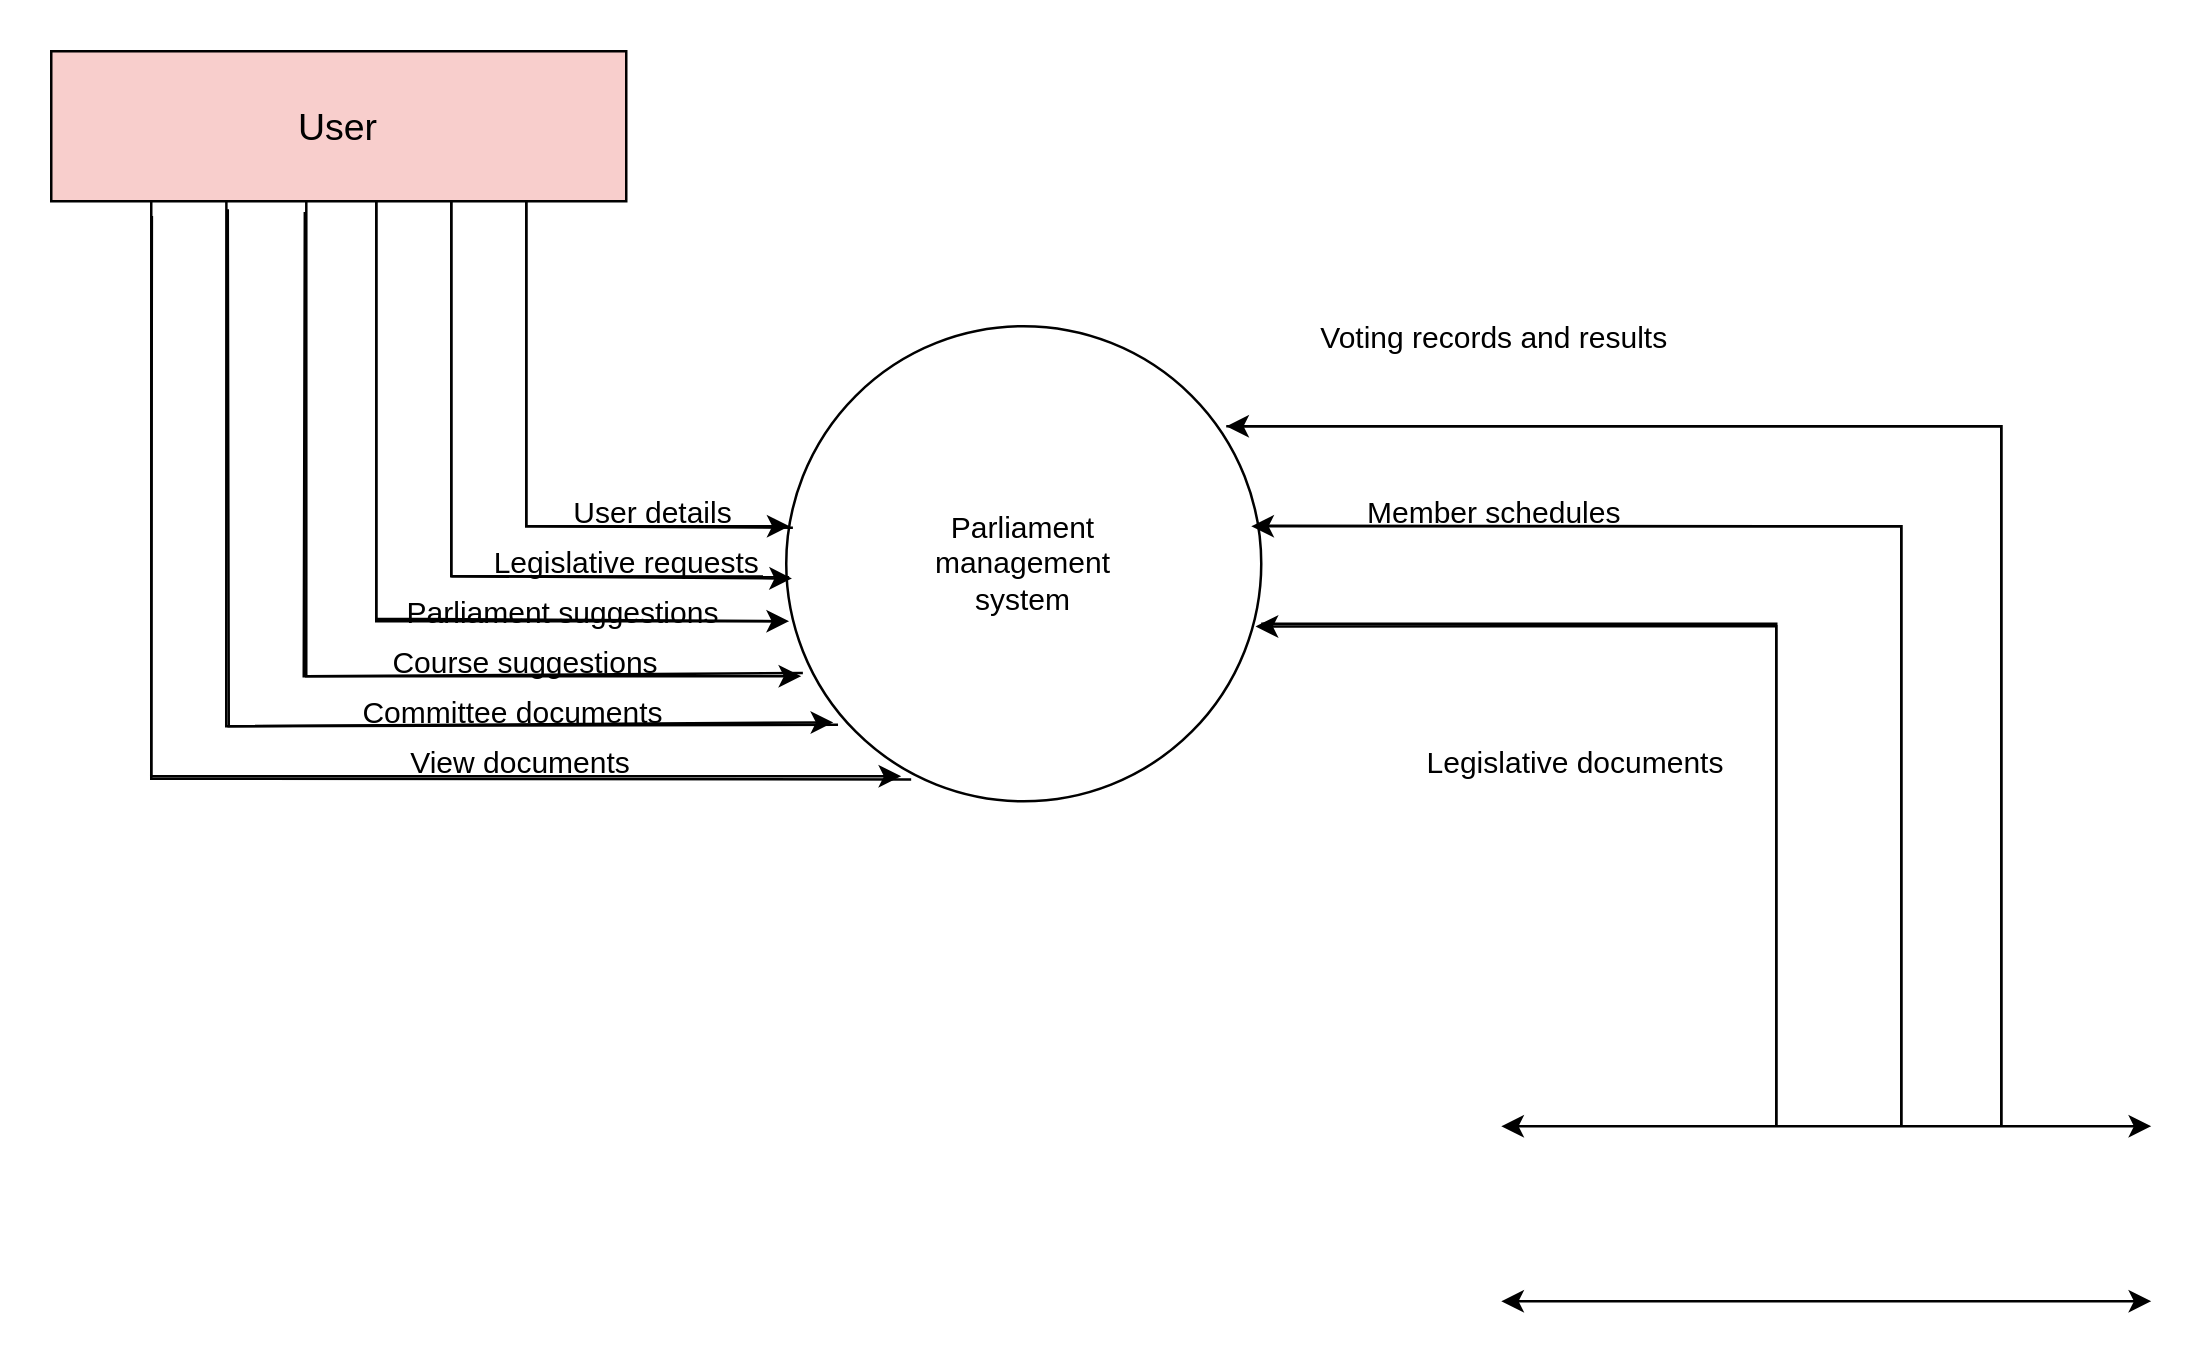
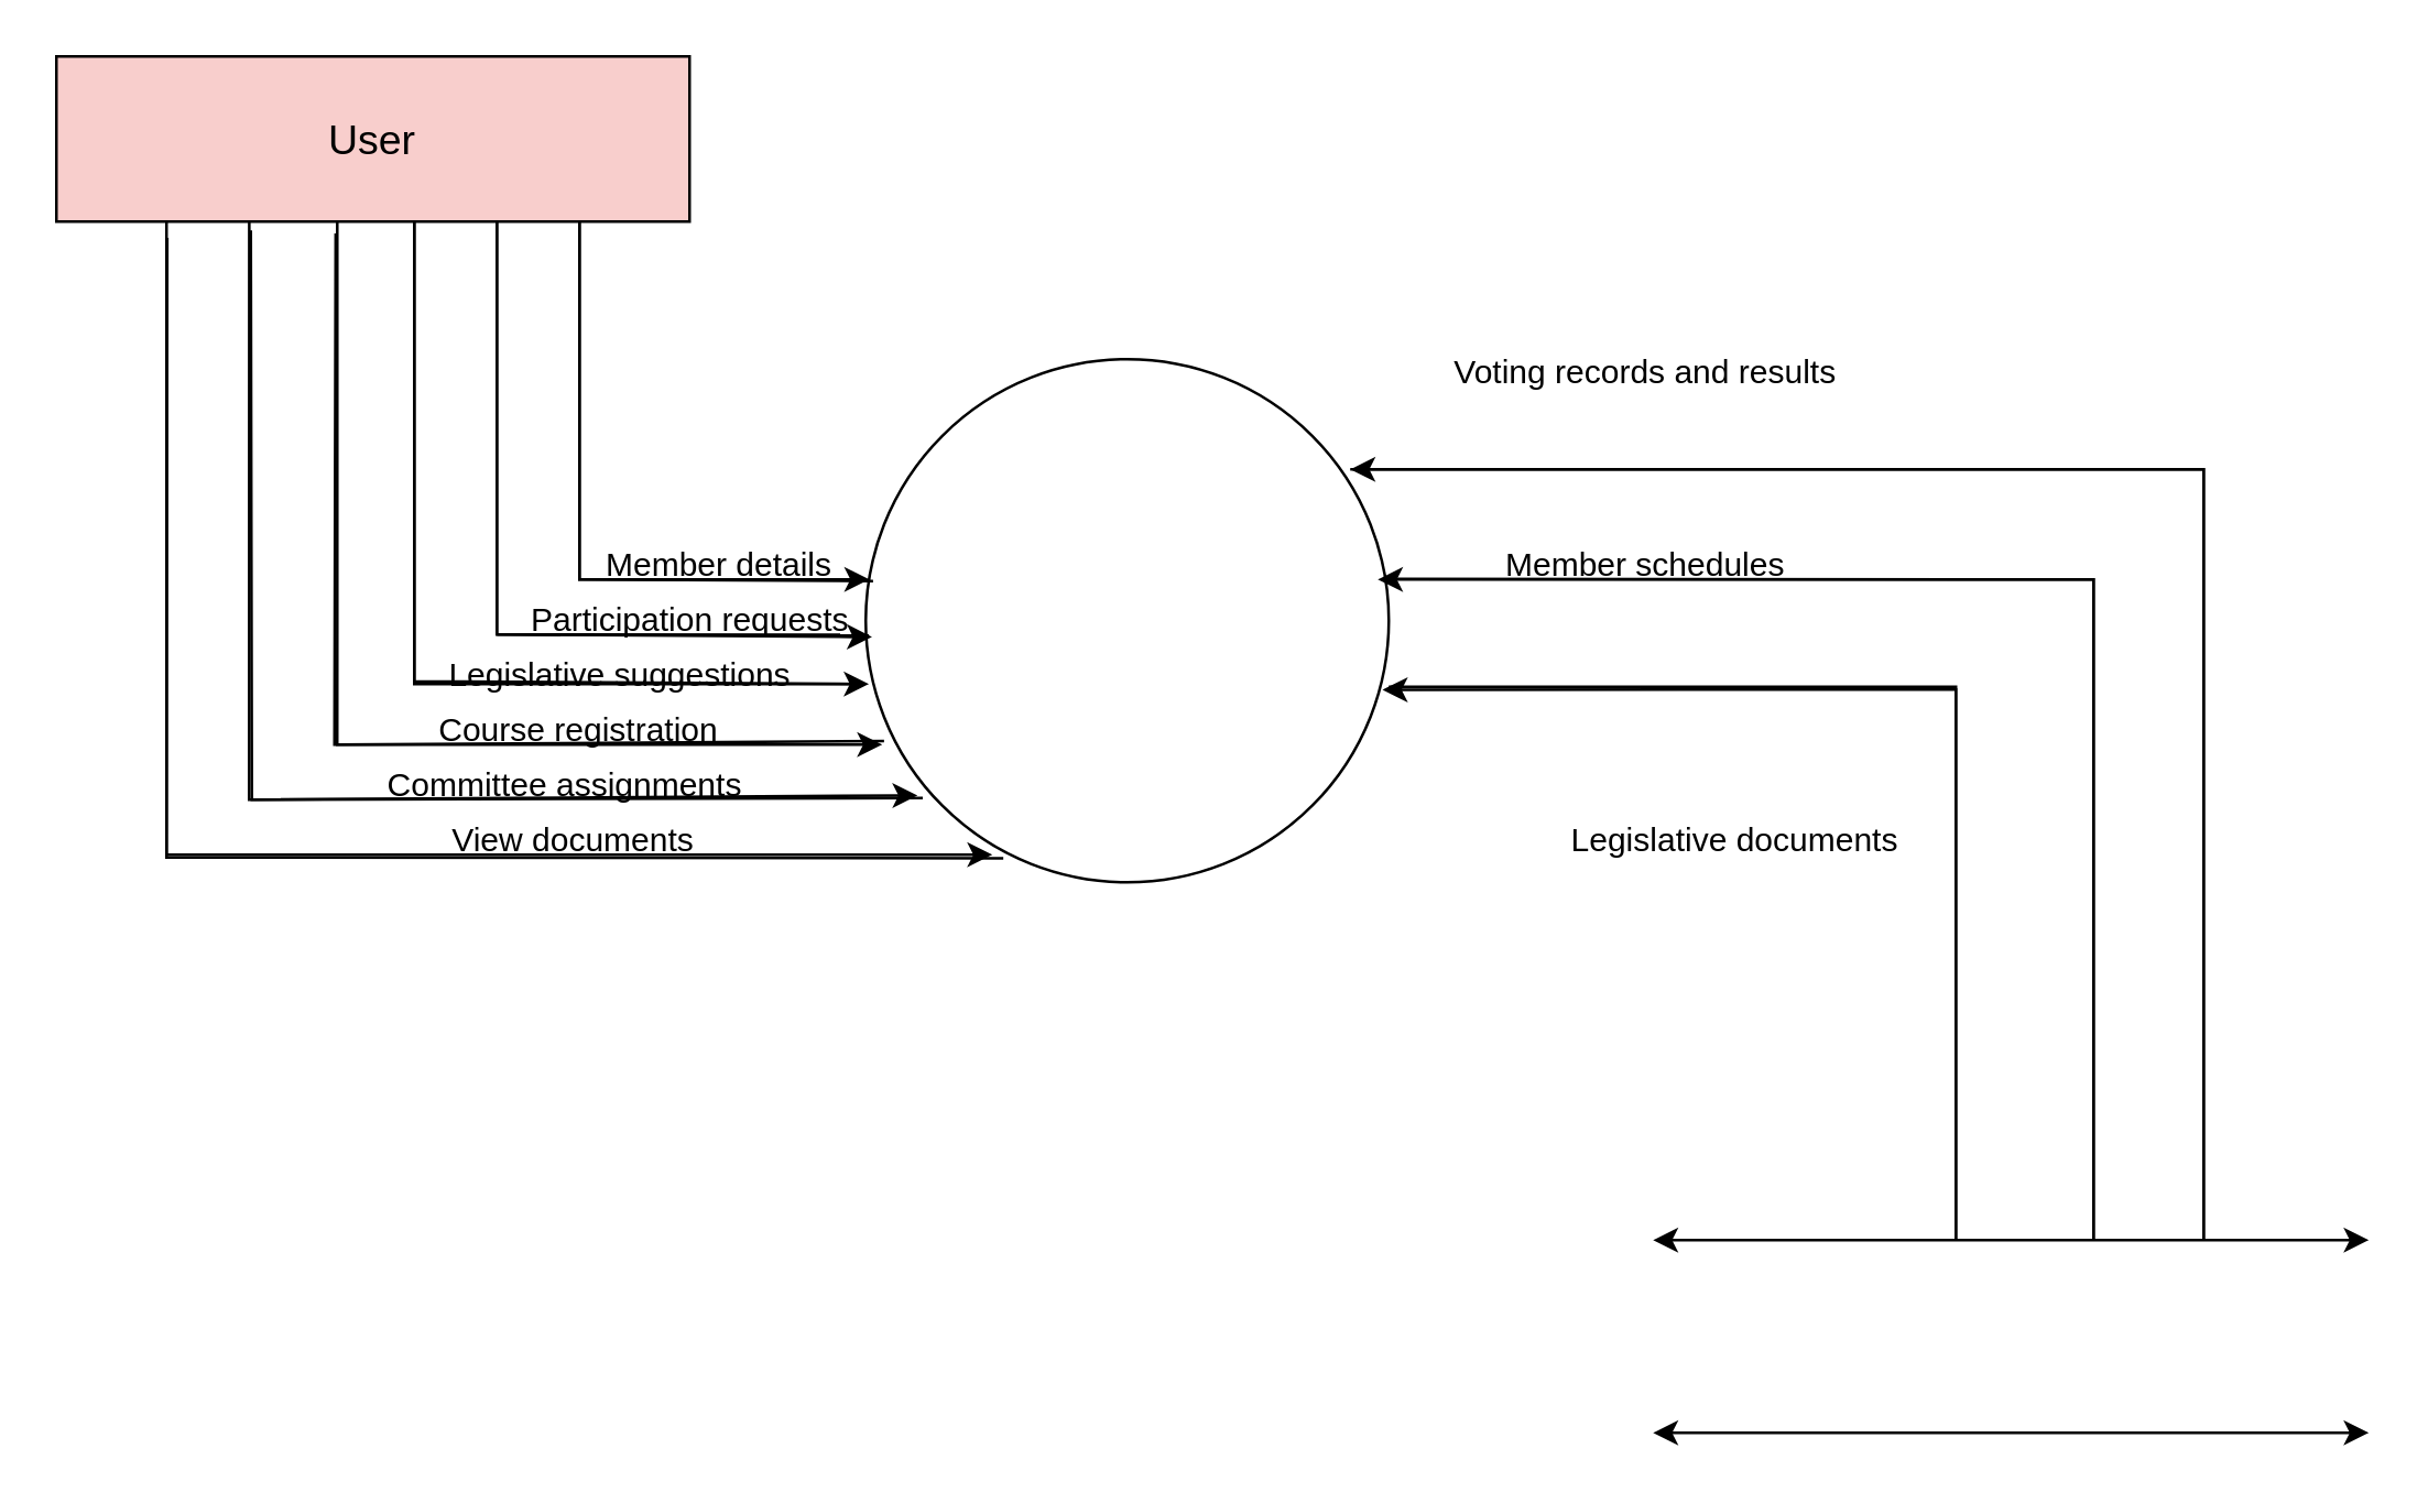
- <mxCell id="26" value="User details" style="text;html=1;align=center;verticalAlign=middle;whiteSpace=wrap;rounded=0;" parent="1" vertex="1"><mxGeometry x="211" y="190" width="100" height="30" as="geometry" /></mxCell>
+ <mxCell id="26" value="Member details" style="text;html=1;align=center;verticalAlign=middle;whiteSpace=wrap;rounded=0;" parent="1" vertex="1"><mxGeometry x="211" y="190" width="100" height="30" as="geometry" /></mxCell>
- <mxCell id="27" value="Legislative requests" style="text;html=1;align=center;verticalAlign=middle;whiteSpace=wrap;rounded=0;" parent="1" vertex="1"><mxGeometry x="190" y="210" width="121" height="30" as="geometry" /></mxCell>
+ <mxCell id="27" value="Participation requests" style="text;html=1;align=center;verticalAlign=middle;whiteSpace=wrap;rounded=0;" parent="1" vertex="1"><mxGeometry x="190" y="210" width="121" height="30" as="geometry" /></mxCell>
- <mxCell id="3" value="Parliament&lt;br&gt;management&lt;br&gt;system" style="text;strokeColor=none;align=center;fillColor=none;html=1;verticalAlign=middle;whiteSpace=wrap;rounded=0;" parent="1" vertex="1"><mxGeometry x="369" y="210" width="80" height="30" as="geometry" /></mxCell>
- <mxCell id="28" value="Parliament suggestions" style="text;html=1;align=center;verticalAlign=middle;whiteSpace=wrap;rounded=0;" parent="1" vertex="1"><mxGeometry x="160" y="230" width="130" height="30" as="geometry" /></mxCell>
+ <mxCell id="28" value="Legislative suggestions" style="text;html=1;align=center;verticalAlign=middle;whiteSpace=wrap;rounded=0;" parent="1" vertex="1"><mxGeometry x="160" y="230" width="130" height="30" as="geometry" /></mxCell>
- <mxCell id="29" value="Course suggestions" style="text;html=1;align=center;verticalAlign=middle;whiteSpace=wrap;rounded=0;" parent="1" vertex="1"><mxGeometry x="150" y="250" width="120" height="30" as="geometry" /></mxCell>
+ <mxCell id="29" value="Course registration" style="text;html=1;align=center;verticalAlign=middle;whiteSpace=wrap;rounded=0;" parent="1" vertex="1"><mxGeometry x="150" y="250" width="120" height="30" as="geometry" /></mxCell>
- <mxCell id="30" value="Committee documents" style="text;html=1;align=center;verticalAlign=middle;whiteSpace=wrap;rounded=0;" parent="1" vertex="1"><mxGeometry x="130" y="270" width="150" height="30" as="geometry" /></mxCell>
+ <mxCell id="30" value="Committee assignments" style="text;html=1;align=center;verticalAlign=middle;whiteSpace=wrap;rounded=0;" parent="1" vertex="1"><mxGeometry x="130" y="270" width="150" height="30" as="geometry" /></mxCell>
